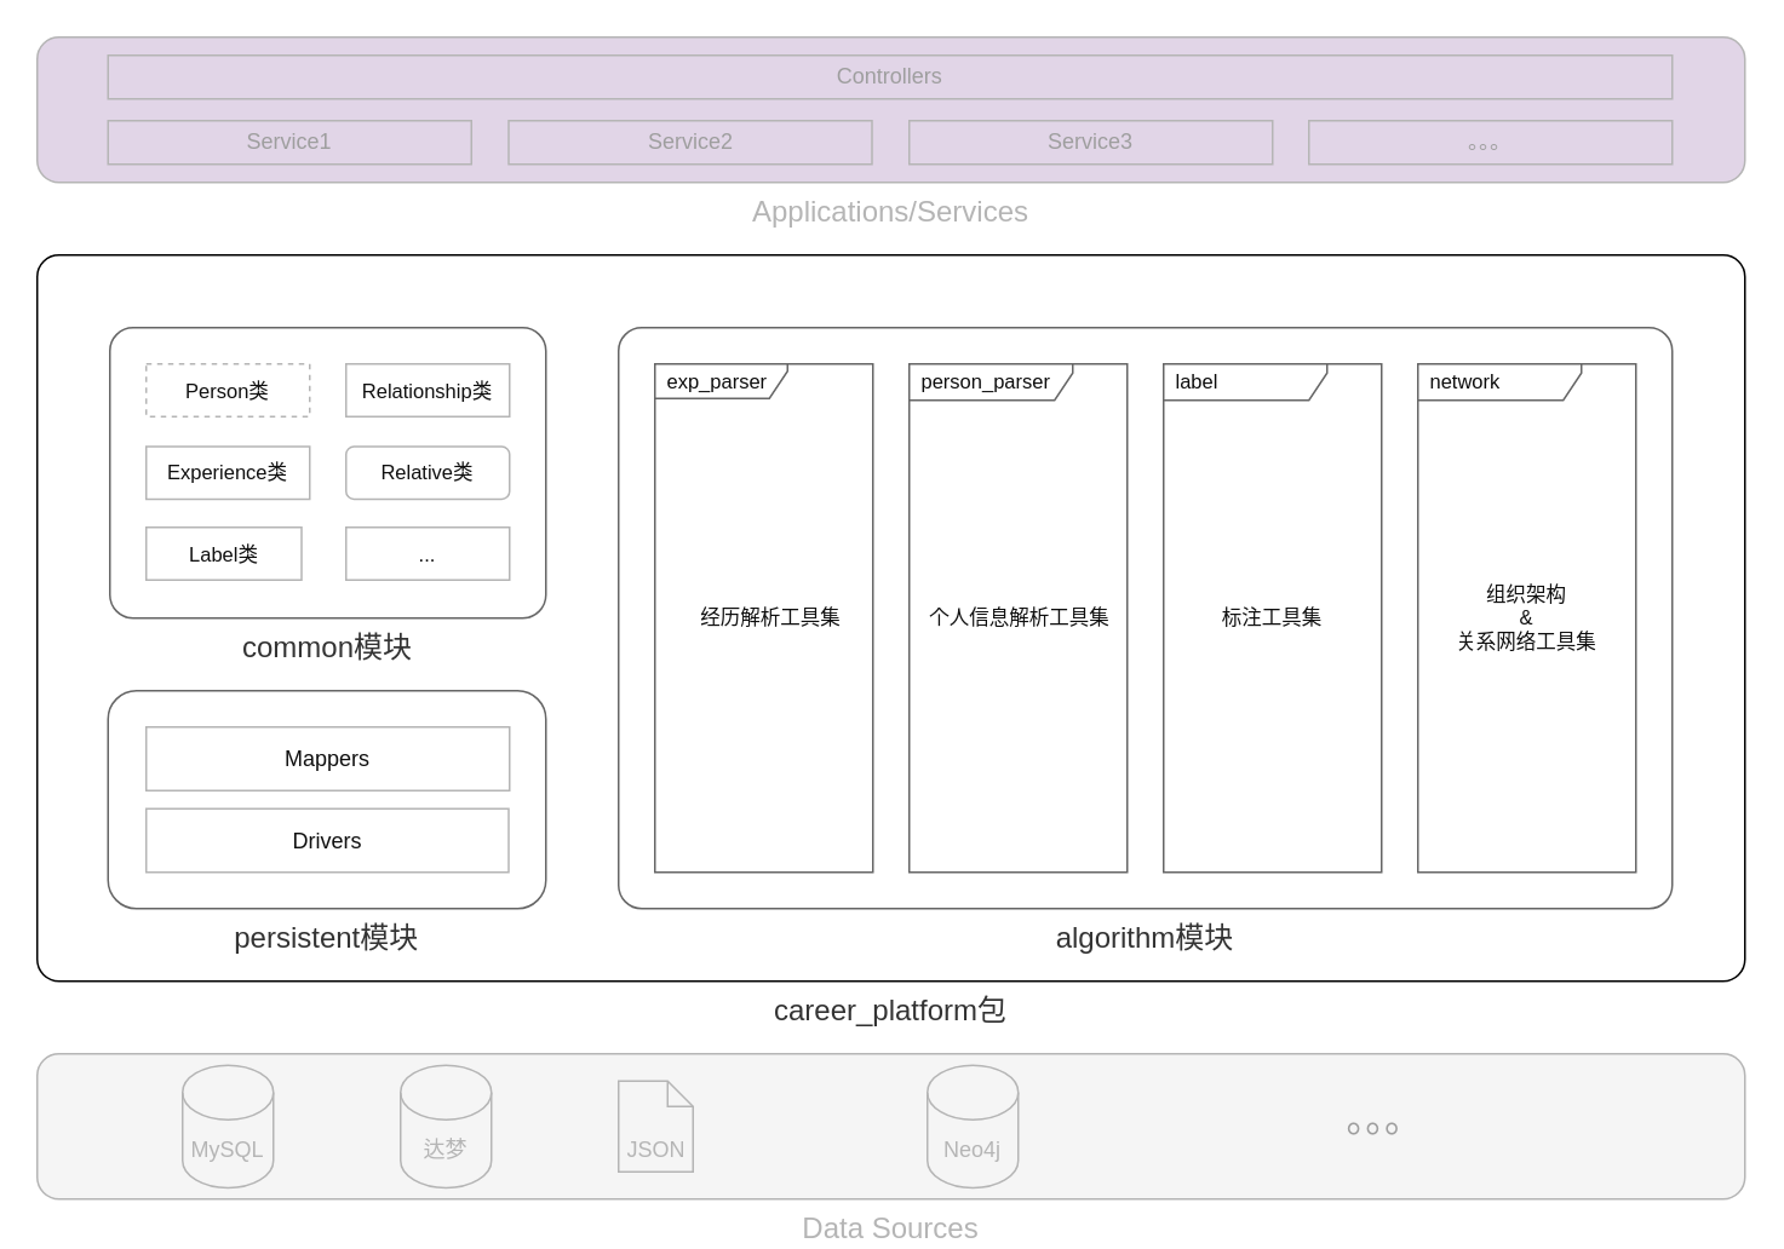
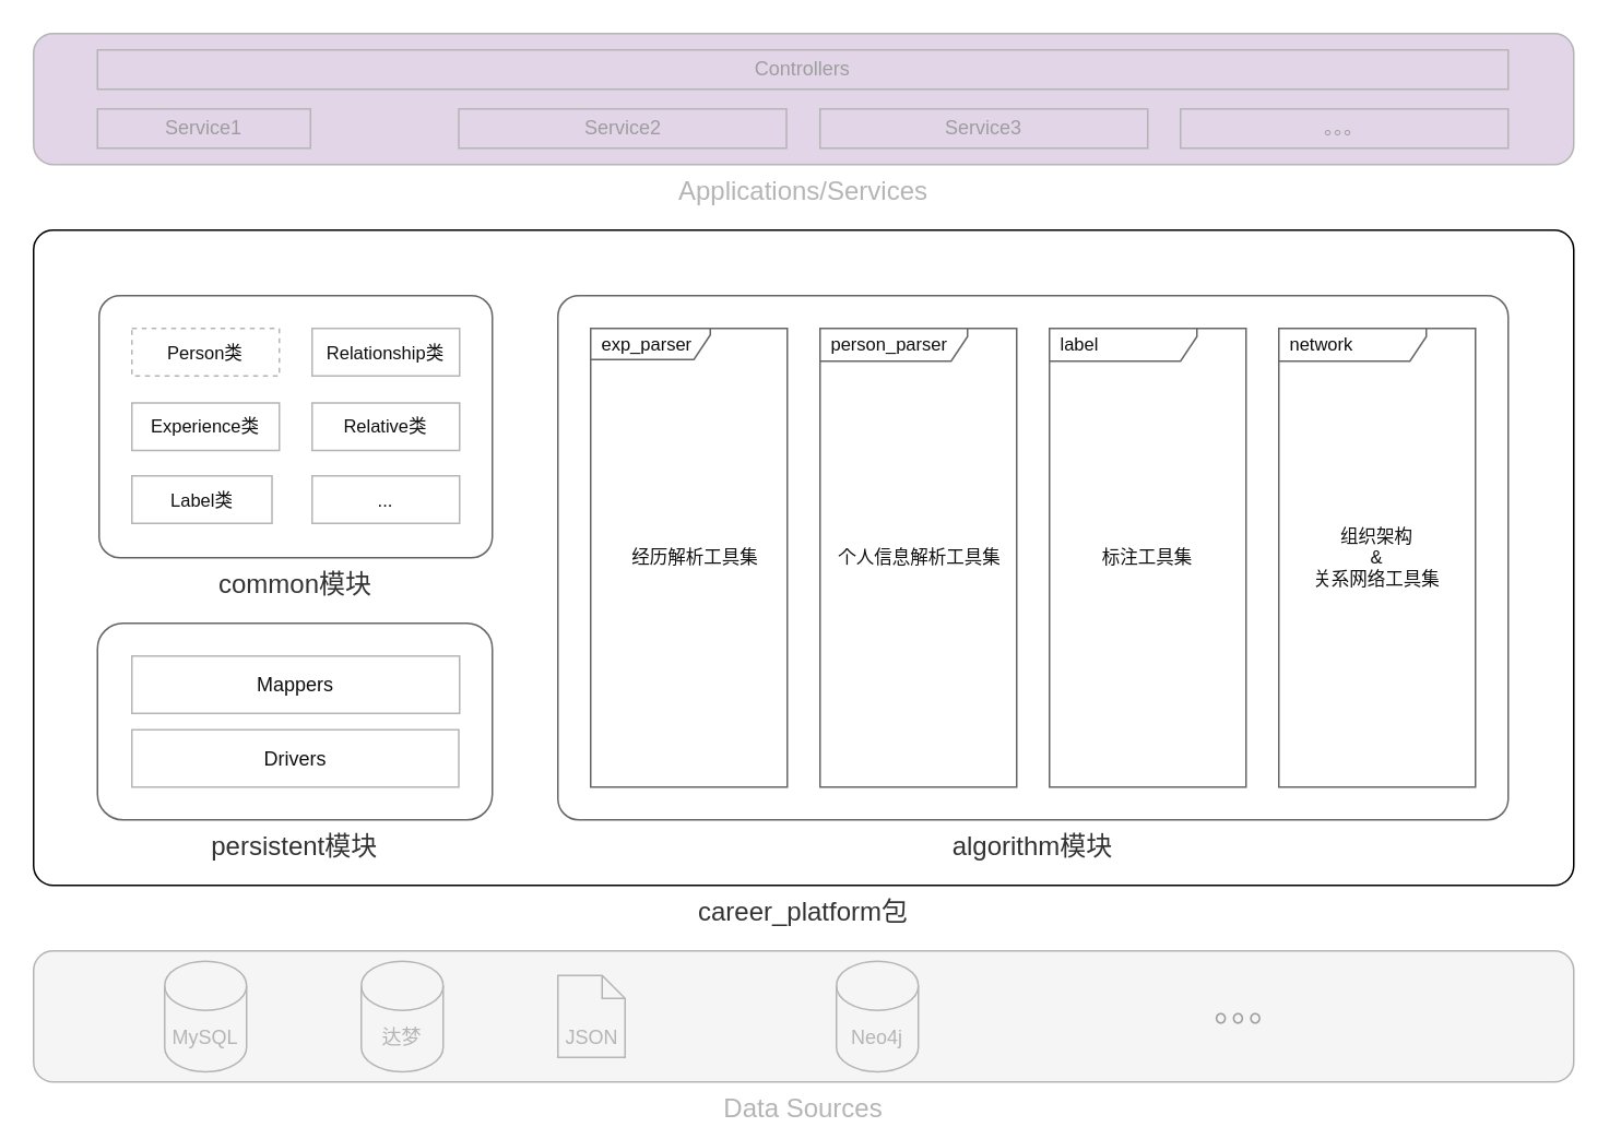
- <mxCell id="26" value="Service1" style="rounded=0;whiteSpace=wrap;html=1;fontSize=12;fontColor=#9E9E9E;strokeColor=#B5B5B5;fillColor=none;" parent="1" vertex="1"><mxGeometry x="59" y="66" width="200" height="24" as="geometry" /></mxCell>
+ <mxCell id="26" value="Service1" style="rounded=0;whiteSpace=wrap;html=1;fontSize=12;fontColor=#9E9E9E;strokeColor=#B5B5B5;fillColor=none;" parent="1" vertex="1"><mxGeometry x="59" y="66" width="130" height="24" as="geometry" /></mxCell>
- <mxCell id="18" value="Relative类" style="whiteSpace=wrap;html=1;fontSize=11;fontColor=#0F0F0F;strokeColor=#B5B5B5;fillColor=none;rounded=1;" parent="1" vertex="1"><mxGeometry x="190" y="245.5" width="90" height="29" as="geometry" /></mxCell>
+ <mxCell id="18" value="Relative类" style="rounded=0;whiteSpace=wrap;html=1;fontSize=11;fontColor=#0F0F0F;strokeColor=#B5B5B5;fillColor=none;" parent="1" vertex="1"><mxGeometry x="190" y="245.5" width="90" height="29" as="geometry" /></mxCell>
